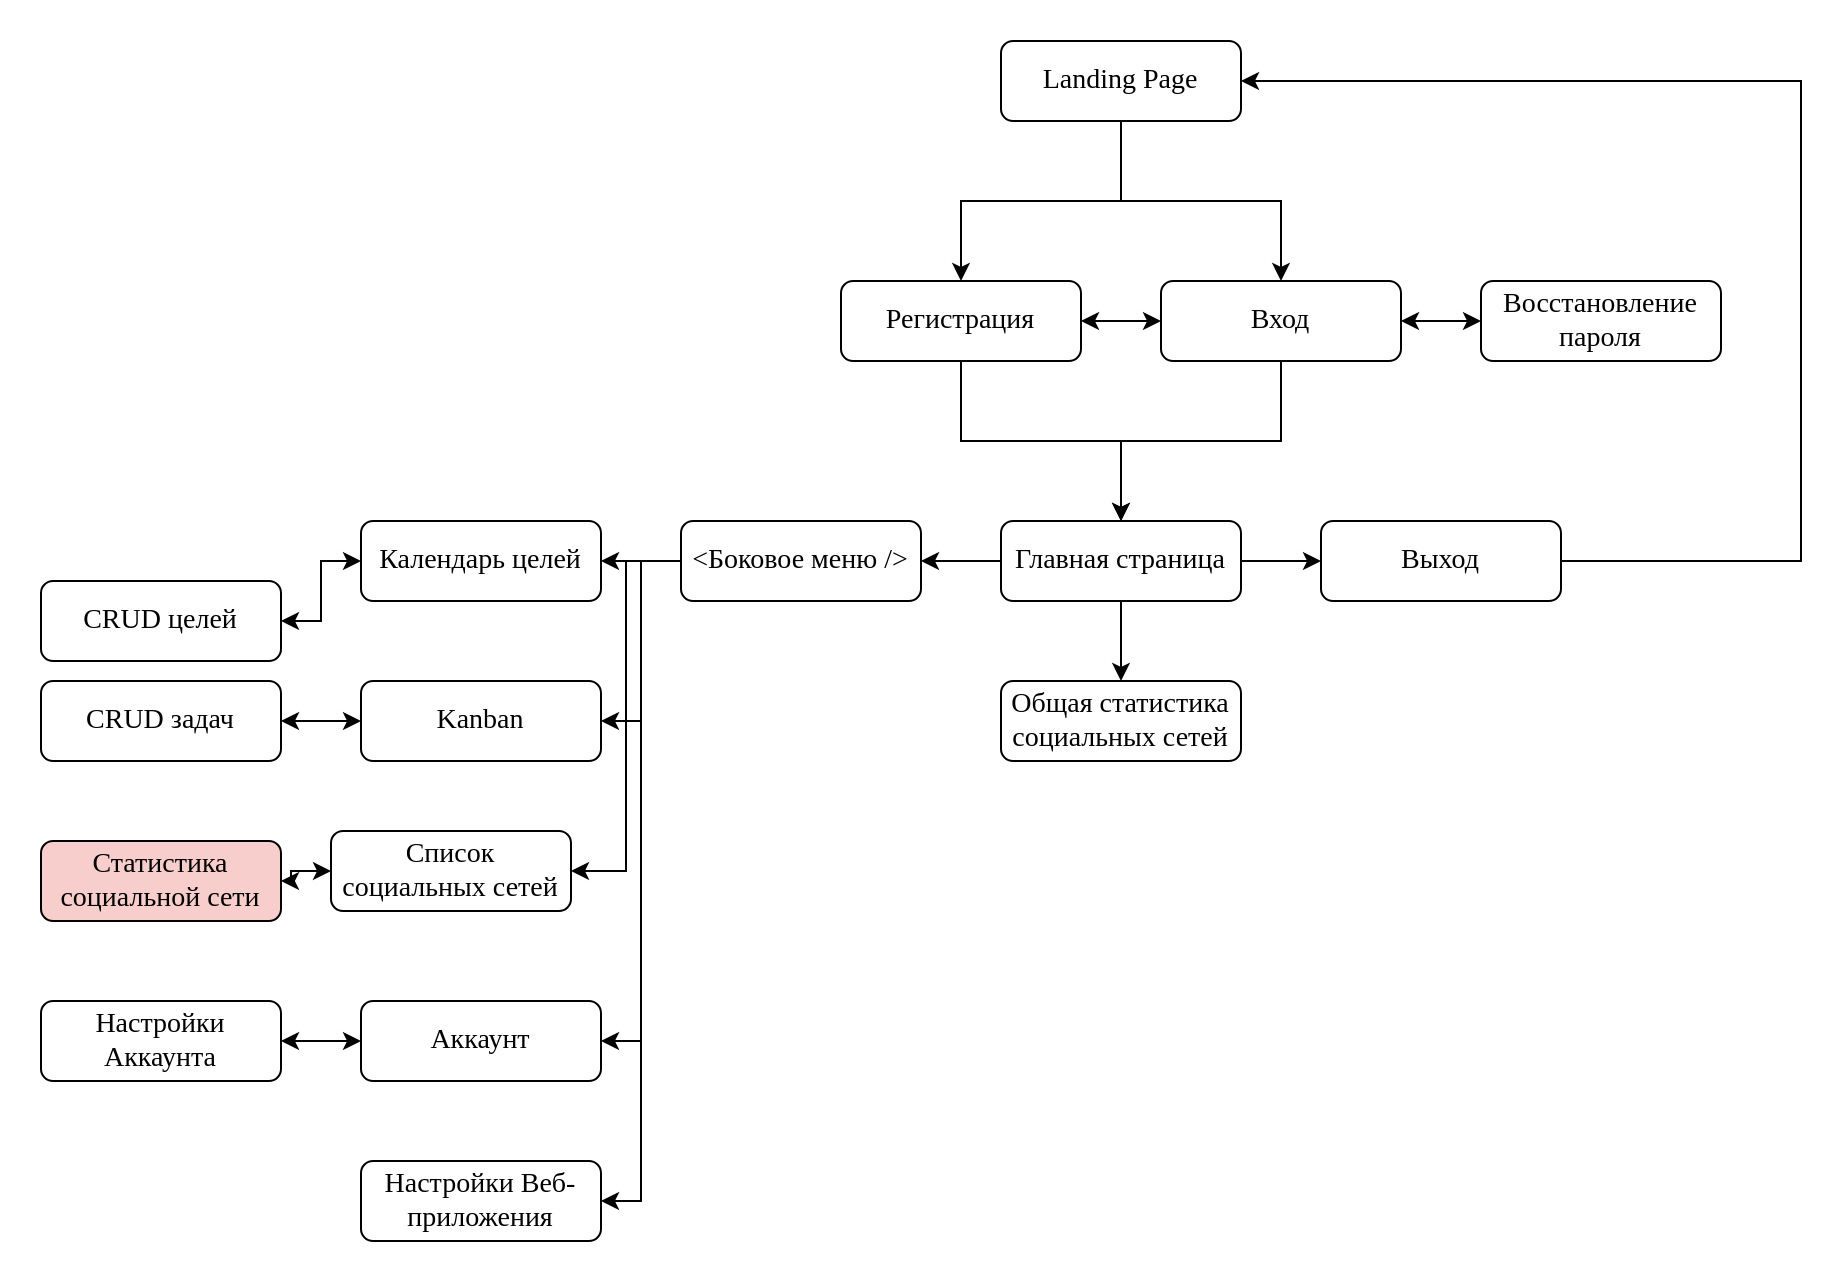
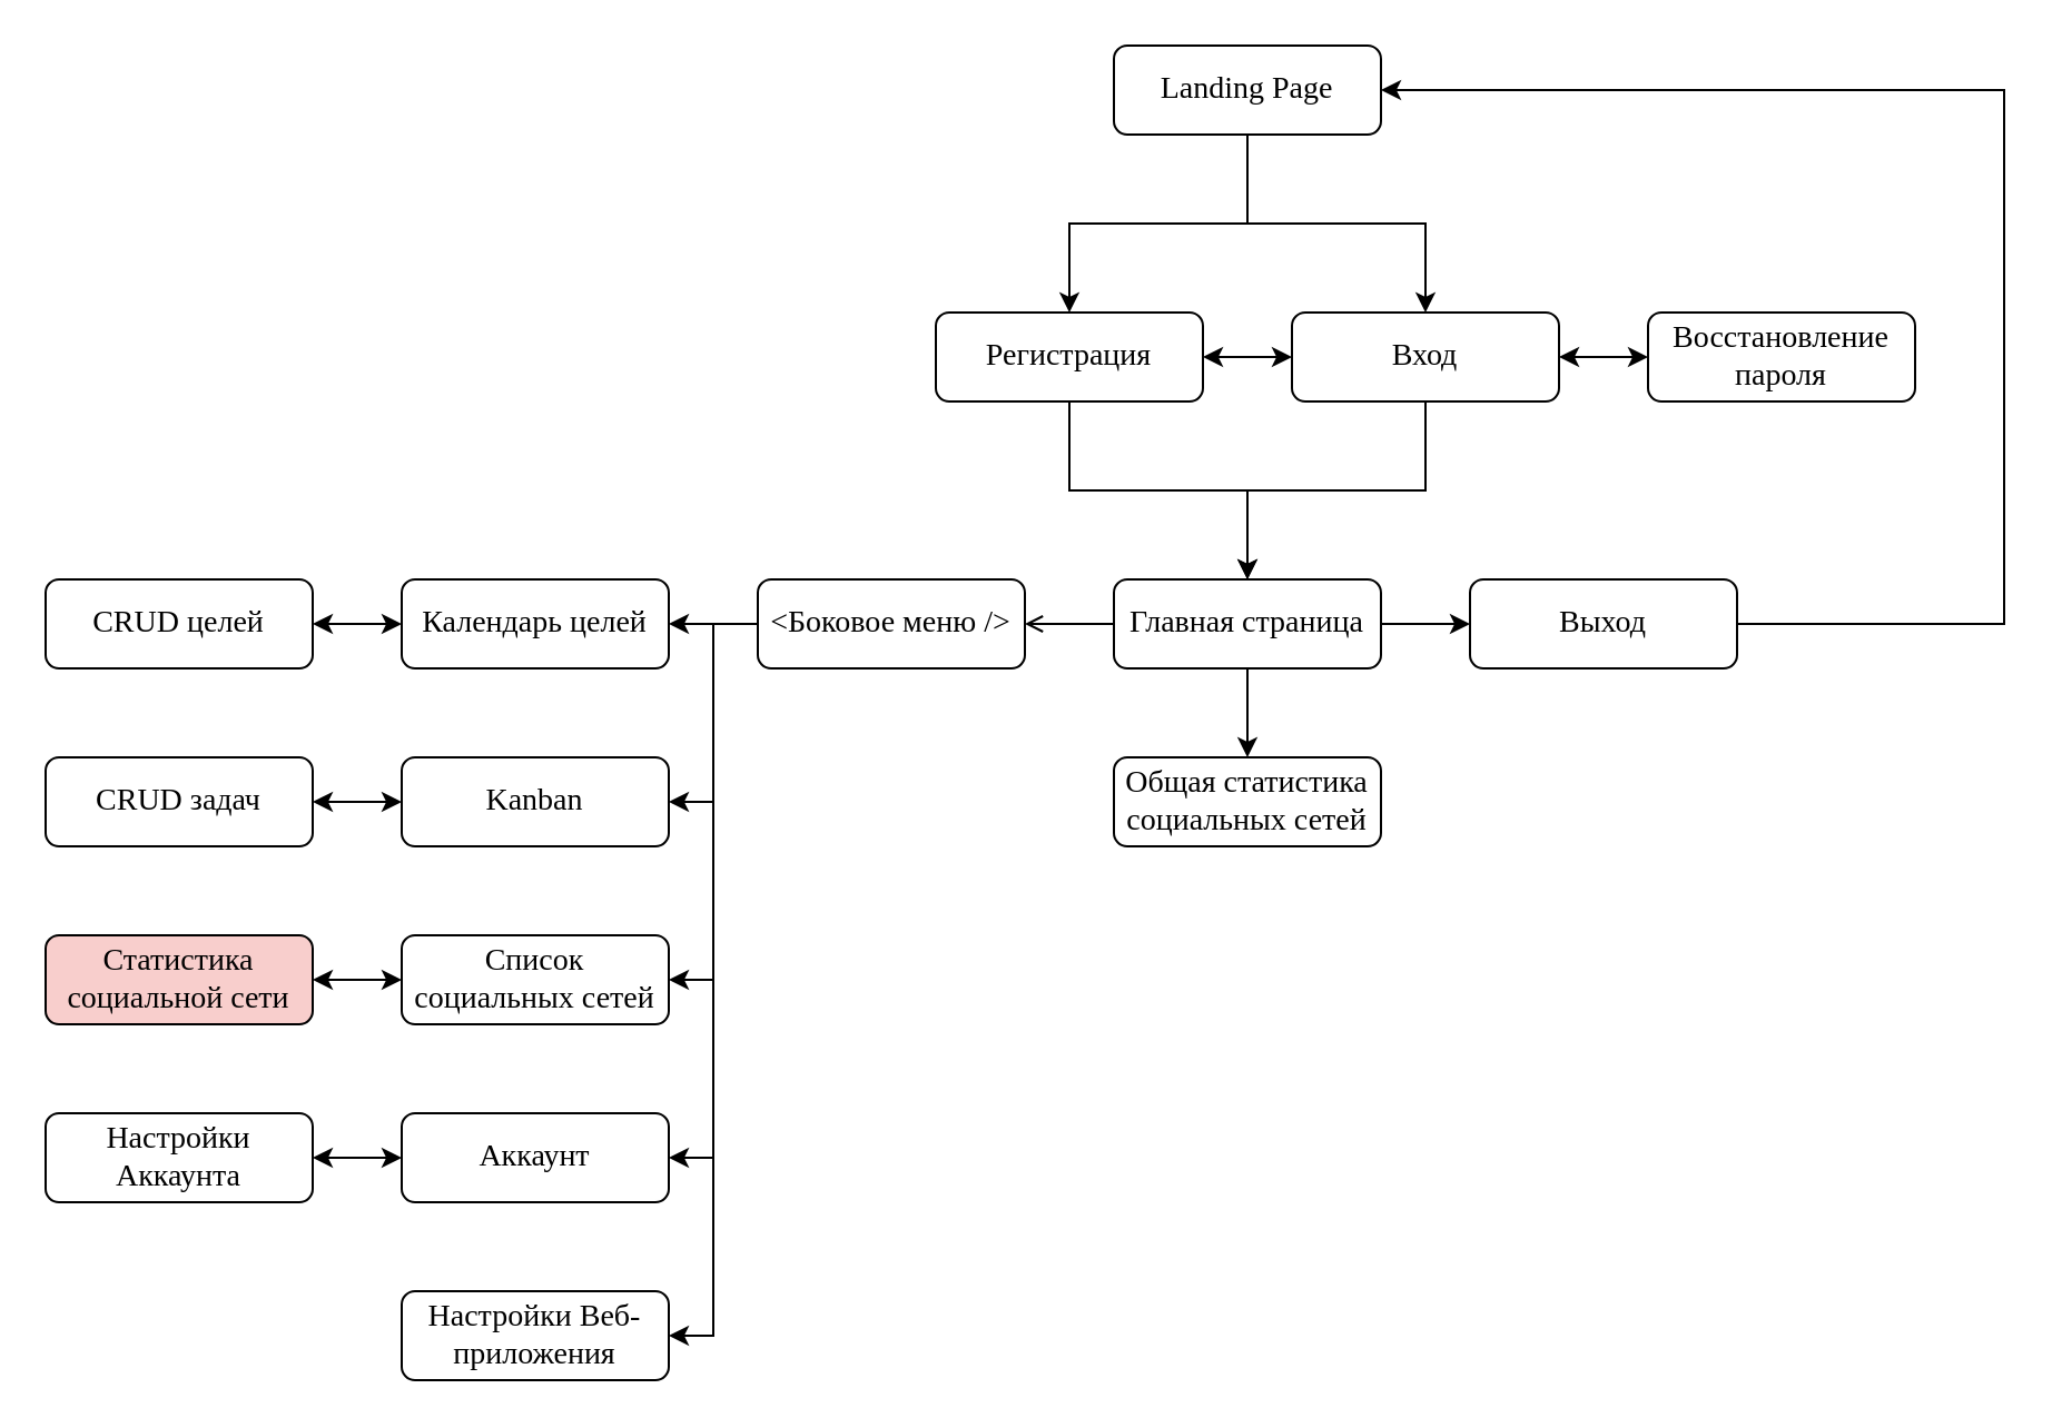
- <mxCell id="14" value="" style="edgeStyle=orthogonalEdgeStyle;rounded=0;orthogonalLoop=1;jettySize=auto;html=1;fontFamily=Times New Roman;fontSize=14;startArrow=none;startFill=0;endArrow=classic;endFill=1;" edge="1" parent="1" source="15" target="29"><mxGeometry relative="1" as="geometry" /></mxCell>
+ <mxCell id="14" value="" style="edgeStyle=orthogonalEdgeStyle;rounded=0;orthogonalLoop=1;jettySize=auto;html=1;fontFamily=Times New Roman;fontSize=14;startArrow=none;startFill=0;endArrow=open;endFill=1;" edge="1" parent="1" source="15" target="29"><mxGeometry relative="1" as="geometry" /></mxCell>
- <mxCell id="35" value="&lt;font face=&quot;Times New Roman&quot;&gt;&lt;span style=&quot;font-size: 14px;&quot;&gt;CRUD&amp;nbsp;&lt;/span&gt;&lt;/font&gt;&lt;span style=&quot;font-family: &amp;quot;Times New Roman&amp;quot;; font-size: 14px;&quot;&gt;целей&lt;/span&gt;" style="rounded=1;whiteSpace=wrap;html=1;" vertex="1" parent="1"><mxGeometry x="20" y="290" width="120" height="40" as="geometry" /></mxCell>
+ <mxCell id="35" value="&lt;font face=&quot;Times New Roman&quot;&gt;&lt;span style=&quot;font-size: 14px;&quot;&gt;CRUD&amp;nbsp;&lt;/span&gt;&lt;/font&gt;&lt;span style=&quot;font-family: &amp;quot;Times New Roman&amp;quot;; font-size: 14px;&quot;&gt;целей&lt;/span&gt;" style="rounded=1;whiteSpace=wrap;html=1;" vertex="1" parent="1"><mxGeometry x="20" y="260" width="120" height="40" as="geometry" /></mxCell>
- <mxCell id="34" value="&lt;font face=&quot;Times New Roman&quot;&gt;&lt;span style=&quot;font-size: 14px;&quot;&gt;Список социальных сетей&lt;/span&gt;&lt;/font&gt;" style="rounded=1;whiteSpace=wrap;html=1;" vertex="1" parent="1"><mxGeometry x="165" y="415" width="120" height="40" as="geometry" /></mxCell>
+ <mxCell id="34" value="&lt;font face=&quot;Times New Roman&quot;&gt;&lt;span style=&quot;font-size: 14px;&quot;&gt;Список социальных сетей&lt;/span&gt;&lt;/font&gt;" style="rounded=1;whiteSpace=wrap;html=1;" vertex="1" parent="1"><mxGeometry x="180" y="420" width="120" height="40" as="geometry" /></mxCell>
